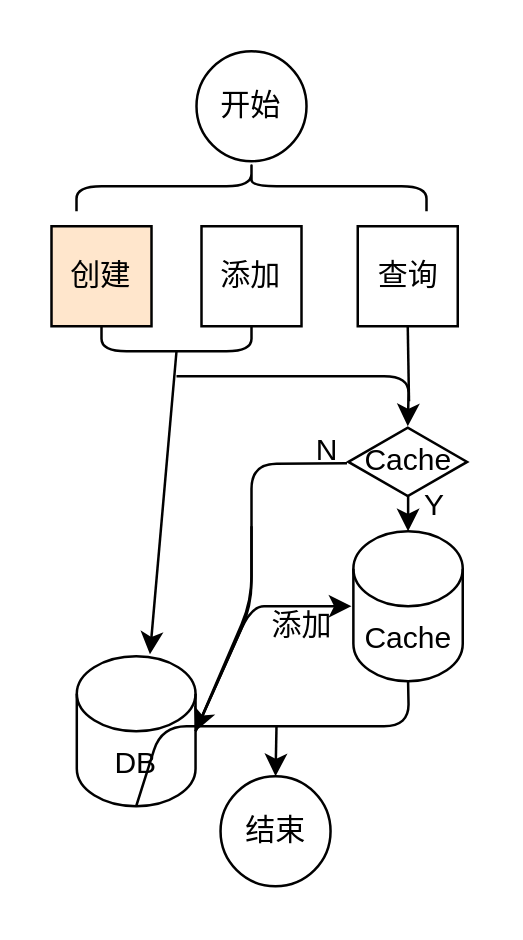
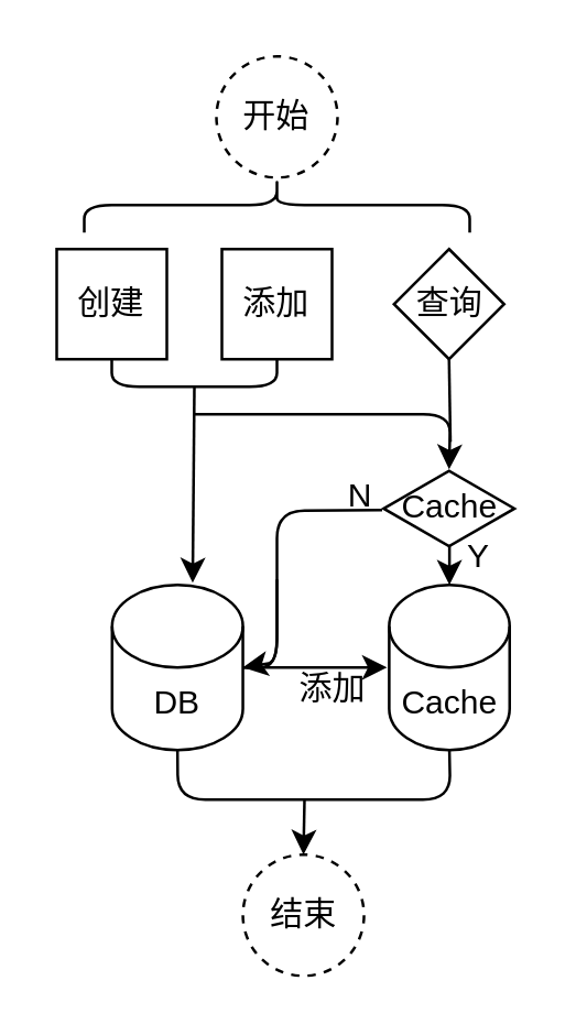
- <mxCell id="2" value="开始" style="ellipse;whiteSpace=wrap;html=1;aspect=fixed;" vertex="1" parent="1"><mxGeometry x="78" y="20" width="44" height="44" as="geometry" /></mxCell>
+ <mxCell id="2" value="开始" style="ellipse;whiteSpace=wrap;html=1;aspect=fixed;dashed=1;" vertex="1" parent="1"><mxGeometry x="78" y="20" width="44" height="44" as="geometry" /></mxCell>
- <mxCell id="4" value="创建" style="rounded=0;whiteSpace=wrap;html=1;fillColor=#ffe6cc;" vertex="1" parent="1"><mxGeometry x="20" y="90" width="40" height="40" as="geometry" /></mxCell>
+ <mxCell id="4" value="创建" style="rounded=0;whiteSpace=wrap;html=1;" vertex="1" parent="1"><mxGeometry x="20" y="90" width="40" height="40" as="geometry" /></mxCell>
- <mxCell id="6" value="查询" style="rounded=0;whiteSpace=wrap;html=1;" vertex="1" parent="1"><mxGeometry x="142.5" y="90" width="40" height="40" as="geometry" /></mxCell>
+ <mxCell id="6" value="查询" style="rhombus;whiteSpace=wrap;html=1;" vertex="1" parent="1"><mxGeometry x="142.5" y="90" width="40" height="40" as="geometry" /></mxCell>
- <mxCell id="10" value="DB" style="shape=cylinder3;whiteSpace=wrap;html=1;boundedLbl=1;backgroundOutline=1;size=15;" vertex="1" parent="1"><mxGeometry x="30.12" y="262" width="47.5" height="60" as="geometry" /></mxCell>
+ <mxCell id="10" value="DB" style="shape=cylinder3;whiteSpace=wrap;html=1;boundedLbl=1;backgroundOutline=1;size=15;" vertex="1" parent="1"><mxGeometry x="40.12" y="212" width="47.5" height="60" as="geometry" /></mxCell>
- <mxCell id="3" value="结束" style="ellipse;whiteSpace=wrap;html=1;aspect=fixed;" vertex="1" parent="1"><mxGeometry x="87.62" y="310" width="44" height="44" as="geometry" /></mxCell>
+ <mxCell id="3" value="结束" style="ellipse;whiteSpace=wrap;html=1;aspect=fixed;dashed=1;" vertex="1" parent="1"><mxGeometry x="87.62" y="310" width="44" height="44" as="geometry" /></mxCell>
